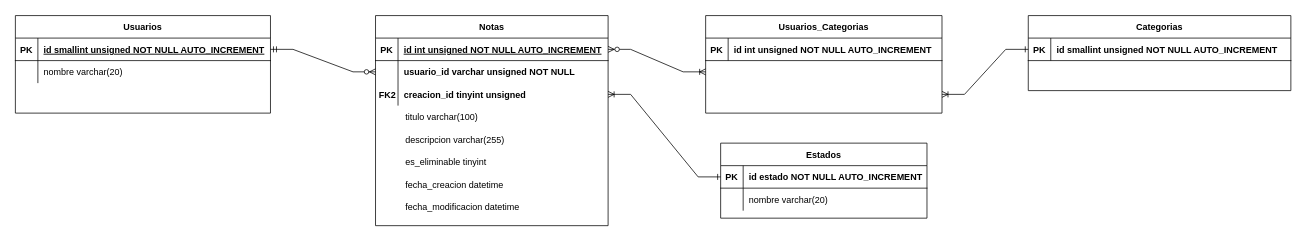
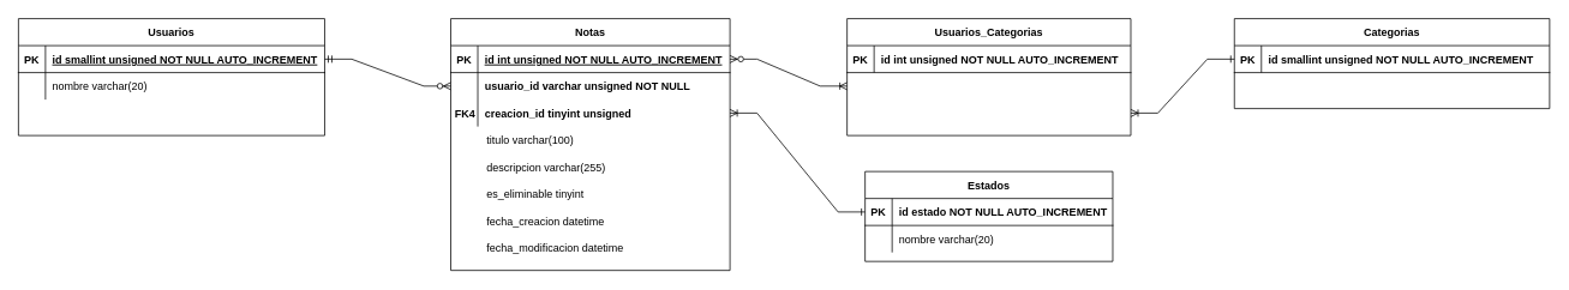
- <mxCell id="52" value="FK2" style="shape=partialRectangle;overflow=hidden;connectable=0;fillColor=none;top=0;left=0;bottom=0;right=0;fontStyle=1" parent="42" vertex="1"><mxGeometry y="90" width="32.069" height="30" as="geometry"><mxRectangle width="30" height="30" as="alternateBounds" /></mxGeometry></mxCell>
+ <mxCell id="52" value="FK4" style="shape=partialRectangle;overflow=hidden;connectable=0;fillColor=none;top=0;left=0;bottom=0;right=0;fontStyle=1" parent="42" vertex="1"><mxGeometry y="90" width="32.069" height="30" as="geometry"><mxRectangle width="30" height="30" as="alternateBounds" /></mxGeometry></mxCell>
